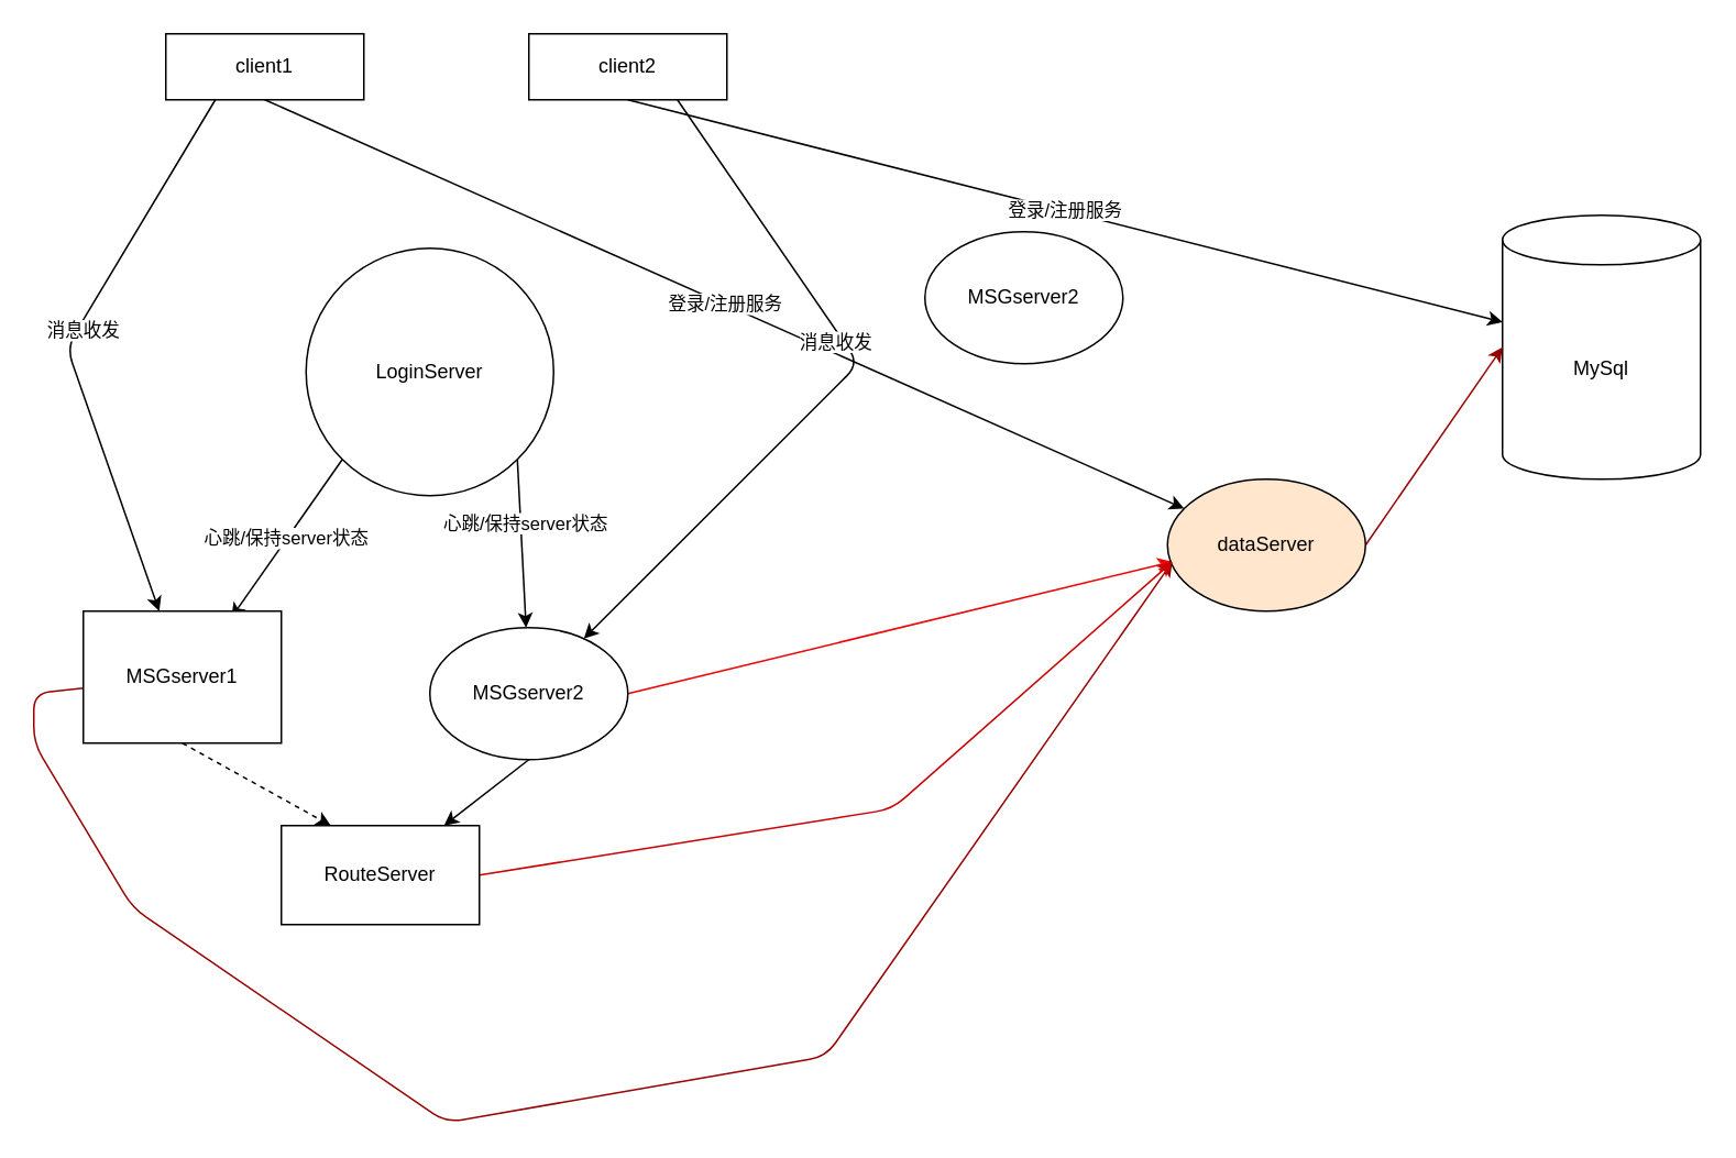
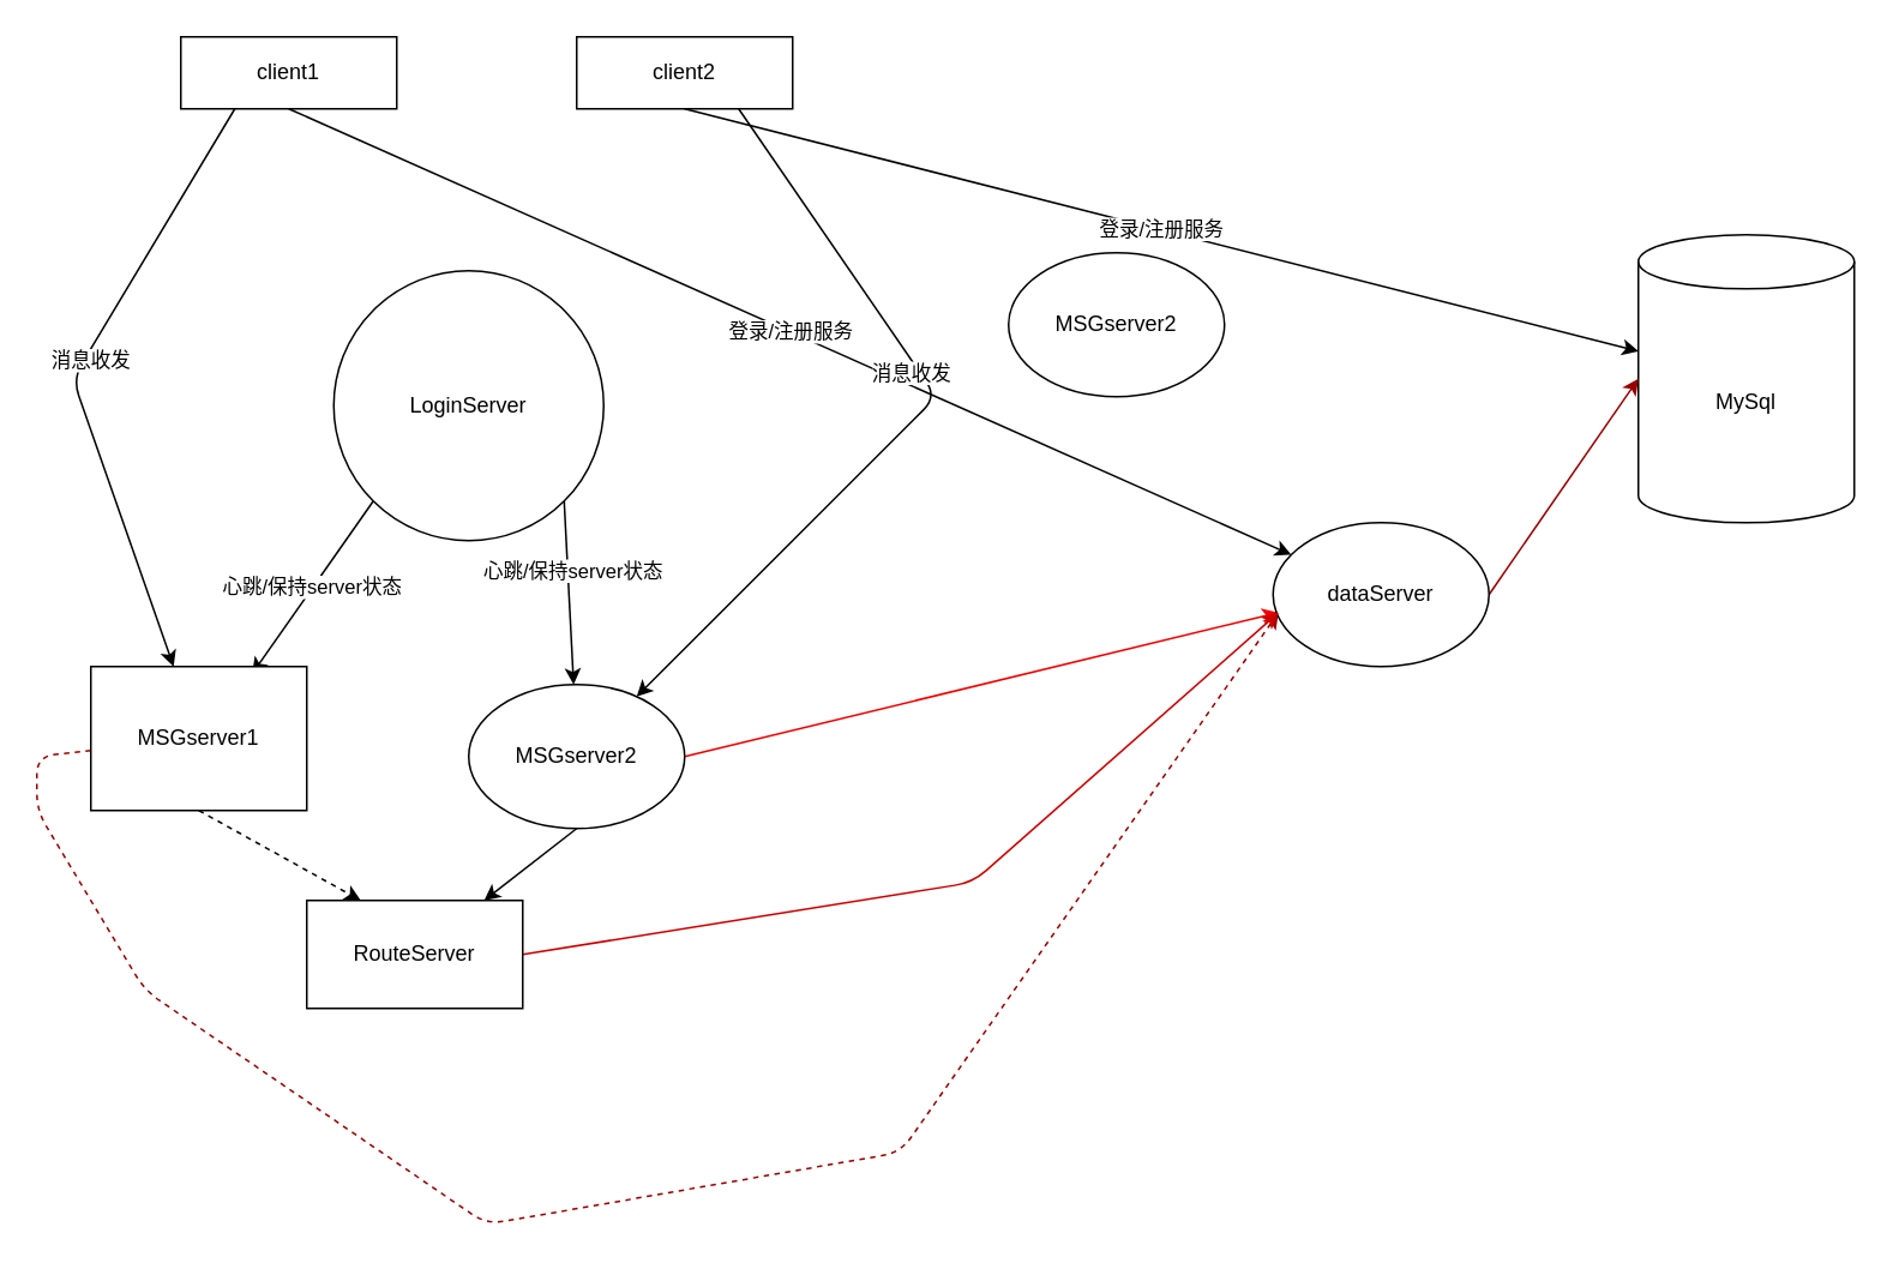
- <mxCell id="21" value="dataServer" style="ellipse;whiteSpace=wrap;html=1;fillColor=#ffe6cc;" parent="1" vertex="1"><mxGeometry x="707" y="290" width="120" height="80" as="geometry" /></mxCell>
+ <mxCell id="21" value="dataServer" style="ellipse;whiteSpace=wrap;html=1;" parent="1" vertex="1"><mxGeometry x="707" y="290" width="120" height="80" as="geometry" /></mxCell>
- <mxCell id="14" style="edgeStyle=none;html=1;entryX=0.025;entryY=0.625;entryDx=0;entryDy=0;entryPerimeter=0;strokeColor=#990000;" parent="1" source="15" target="21" edge="1"><mxGeometry relative="1" as="geometry"><Array as="points"><mxPoint x="20" y="420" /><mxPoint x="20" y="450" /><mxPoint x="80" y="550" /><mxPoint x="270" y="680" /><mxPoint x="500" y="640" /></Array></mxGeometry></mxCell>
+ <mxCell id="14" style="edgeStyle=none;html=1;entryX=0.025;entryY=0.625;entryDx=0;entryDy=0;entryPerimeter=0;strokeColor=#990000;dashed=1;" parent="1" source="15" target="21" edge="1"><mxGeometry relative="1" as="geometry"><Array as="points"><mxPoint x="20" y="420" /><mxPoint x="20" y="450" /><mxPoint x="80" y="550" /><mxPoint x="270" y="680" /><mxPoint x="500" y="640" /></Array></mxGeometry></mxCell>
